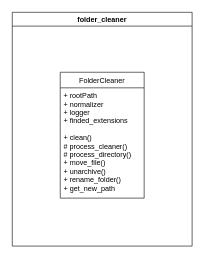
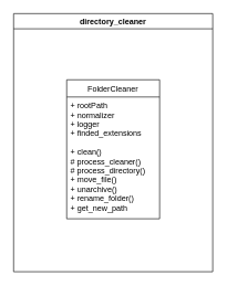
- <mxCell id="4" value="folder_cleaner" style="swimlane;" vertex="1" parent="1"><mxGeometry x="20" y="20" width="300" height="390" as="geometry" /></mxCell>
+ <mxCell id="4" value="directory_cleaner" style="swimlane;" vertex="1" parent="1"><mxGeometry x="20" y="20" width="300" height="390" as="geometry" /></mxCell>
